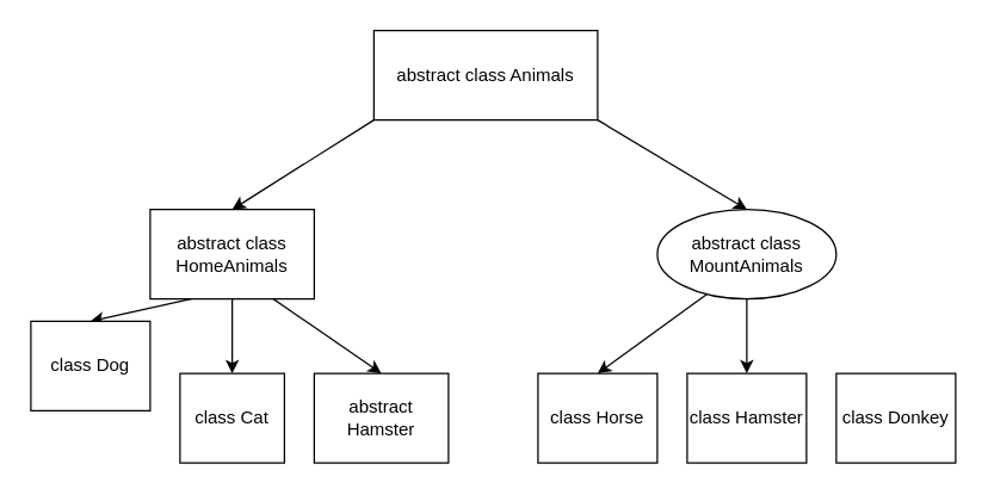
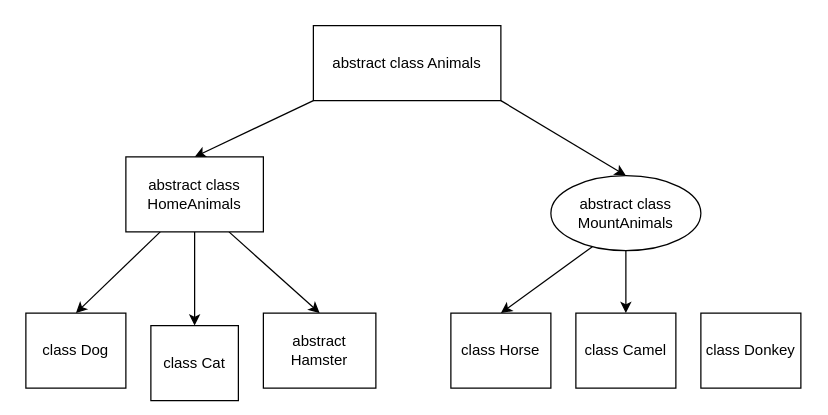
- <mxCell id="8" value="abstract class HomeAnimals" style="rounded=0;whiteSpace=wrap;html=1;" vertex="1" parent="1"><mxGeometry x="100" y="140" width="110" height="60" as="geometry" /></mxCell>
+ <mxCell id="8" value="abstract class HomeAnimals" style="rounded=0;whiteSpace=wrap;html=1;" vertex="1" parent="1"><mxGeometry x="100" y="125" width="110" height="60" as="geometry" /></mxCell>
- <mxCell id="12" value="class Dog" style="rounded=0;whiteSpace=wrap;html=1;" vertex="1" parent="1"><mxGeometry x="20" y="215" width="80" height="60" as="geometry" /></mxCell>
+ <mxCell id="12" value="class Dog" style="rounded=0;whiteSpace=wrap;html=1;" vertex="1" parent="1"><mxGeometry x="20" y="250" width="80" height="60" as="geometry" /></mxCell>
- <mxCell id="13" value="class Cat" style="rounded=0;whiteSpace=wrap;html=1;" vertex="1" parent="1"><mxGeometry x="120" y="250" width="70" height="60" as="geometry" /></mxCell>
+ <mxCell id="13" value="class Cat" style="rounded=0;whiteSpace=wrap;html=1;" vertex="1" parent="1"><mxGeometry x="120" y="260" width="70" height="60" as="geometry" /></mxCell>
- <mxCell id="16" value="class Hamster" style="rounded=0;whiteSpace=wrap;html=1;" vertex="1" parent="1"><mxGeometry x="460" y="250" width="80" height="60" as="geometry" /></mxCell>
+ <mxCell id="16" value="class Camel" style="rounded=0;whiteSpace=wrap;html=1;" vertex="1" parent="1"><mxGeometry x="460" y="250" width="80" height="60" as="geometry" /></mxCell>
